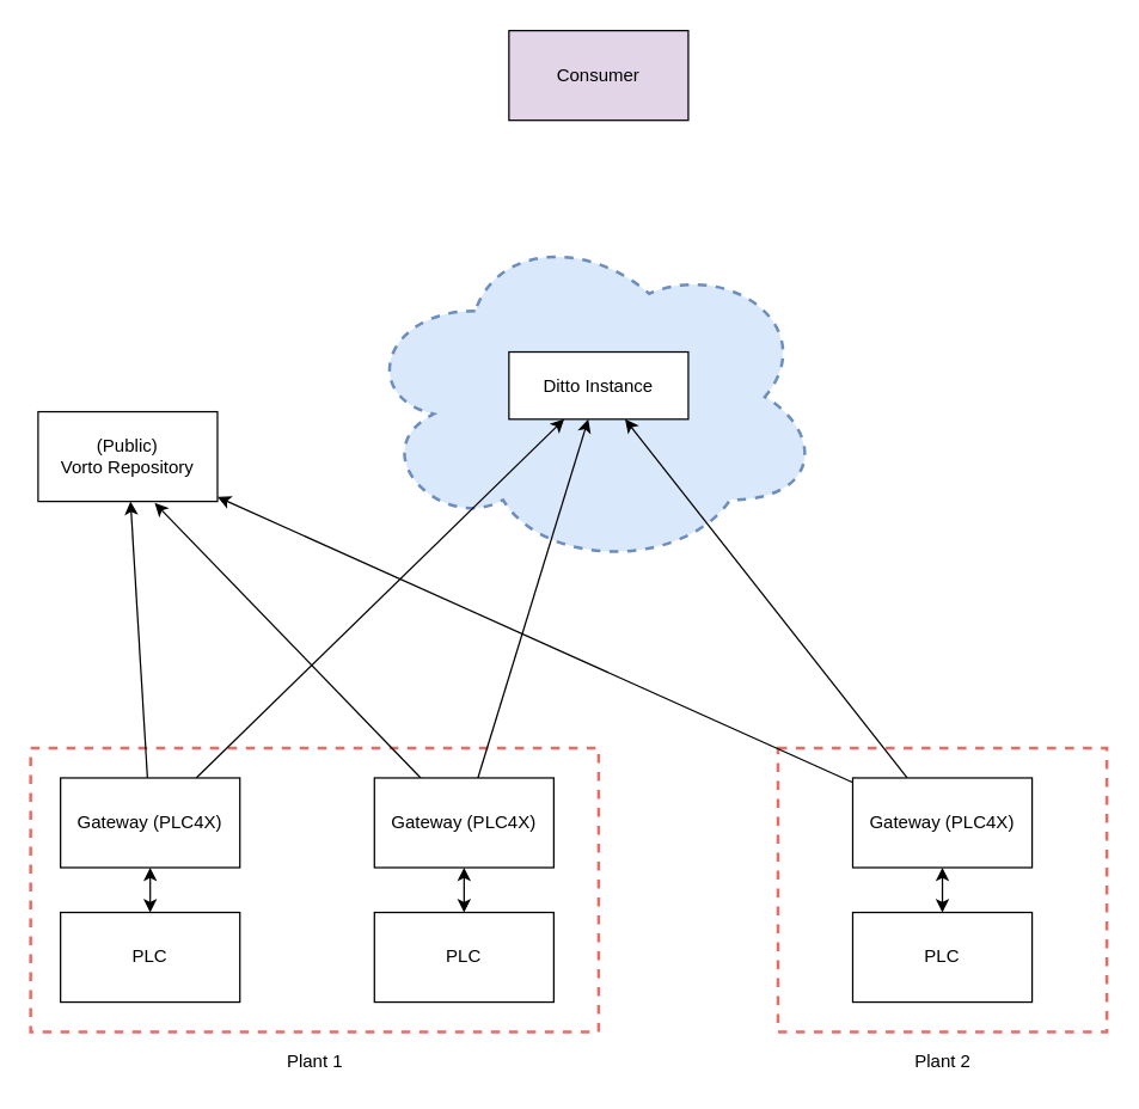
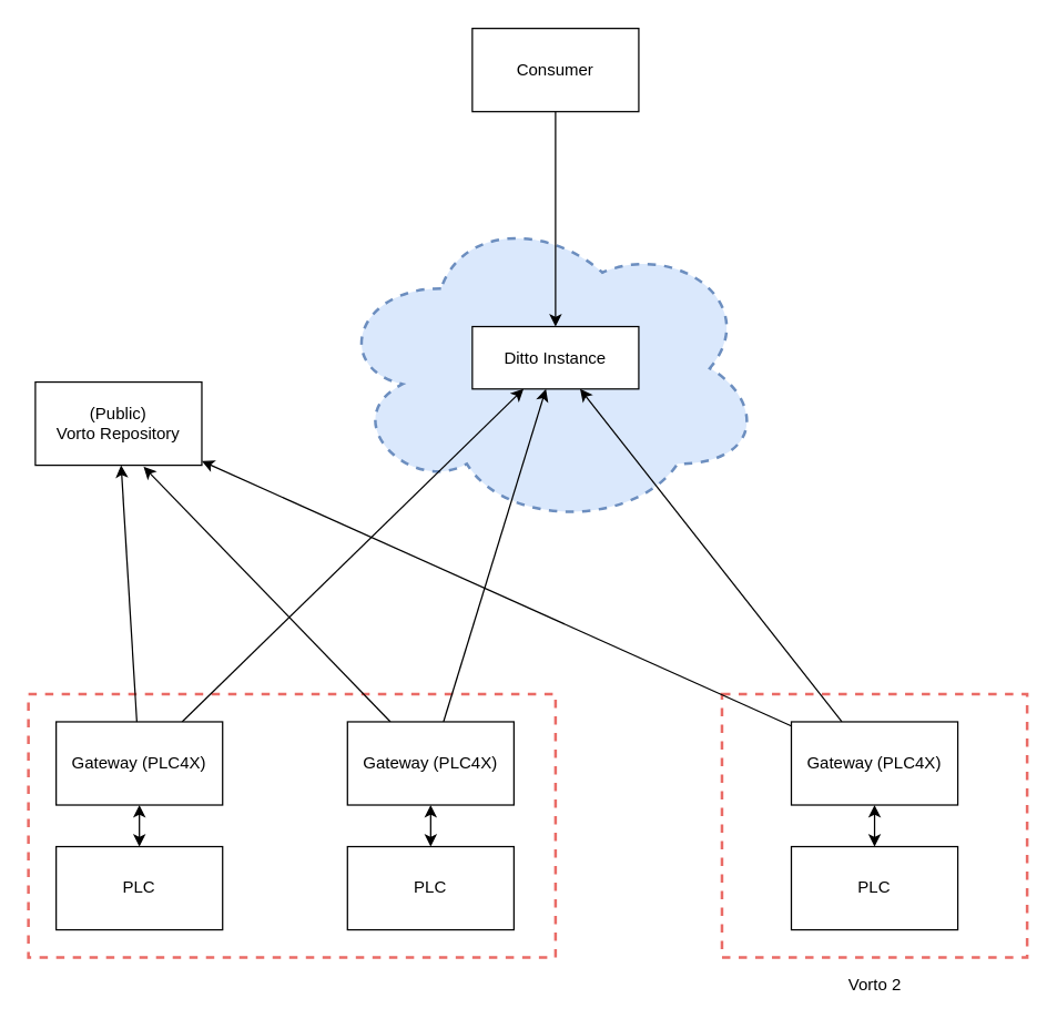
- <mxCell id="23" value="Consumer" style="rounded=0;whiteSpace=wrap;html=1;strokeWidth=1;fillColor=#e1d5e7;" vertex="1" parent="1"><mxGeometry x="340" y="20" width="120" height="60" as="geometry" /></mxCell>
+ <mxCell id="23" value="Consumer" style="rounded=0;whiteSpace=wrap;html=1;strokeWidth=1;" vertex="1" parent="1"><mxGeometry x="340" y="20" width="120" height="60" as="geometry" /></mxCell>
+ <mxCell id="22" style="edgeStyle=none;rounded=0;orthogonalLoop=1;jettySize=auto;html=1;startArrow=none;startFill=0;" edge="1" parent="1" source="23" target="21"><mxGeometry relative="1" as="geometry" /></mxCell>
- <mxCell id="24" value="Plant 1" style="text;html=1;align=center;verticalAlign=middle;resizable=0;points=[];autosize=1;" vertex="1" parent="1"><mxGeometry x="185" y="700" width="50" height="20" as="geometry" /></mxCell>
- <mxCell id="25" value="Plant 2" style="text;html=1;align=center;verticalAlign=middle;resizable=0;points=[];autosize=1;" vertex="1" parent="1"><mxGeometry x="605" y="700" width="50" height="20" as="geometry" /></mxCell>
+ <mxCell id="25" value="Vorto 2" style="text;html=1;align=center;verticalAlign=middle;resizable=0;points=[];autosize=1;" vertex="1" parent="1"><mxGeometry x="605" y="700" width="50" height="20" as="geometry" /></mxCell>
